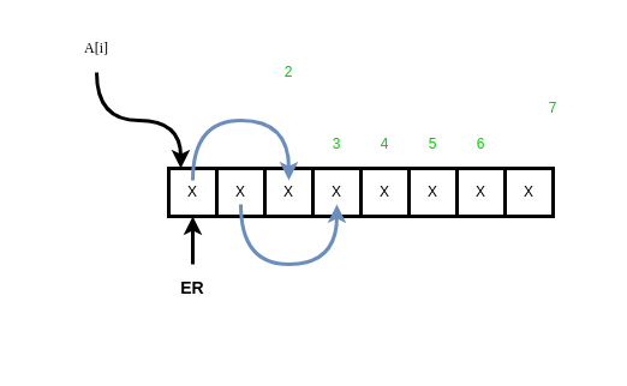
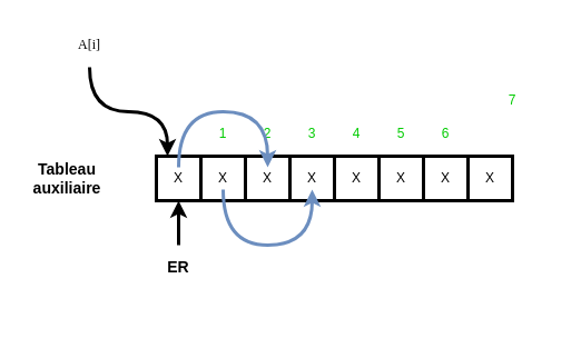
- <mxCell id="15" value="&lt;p&gt;&lt;font color=&quot;#00cc00&quot; face=&quot;Helvetica&quot;&gt;2&lt;/font&gt;&lt;/p&gt;" style="text;html=1;strokeColor=none;fillColor=none;align=center;verticalAlign=middle;whiteSpace=wrap;rounded=0;fontFamily=Lucida Console;" vertex="1" parent="1"><mxGeometry x="220" y="40" width="40" height="40" as="geometry" /></mxCell>
+ <mxCell id="15" value="&lt;p&gt;&lt;font color=&quot;#00cc00&quot; face=&quot;Helvetica&quot;&gt;2&lt;/font&gt;&lt;/p&gt;" style="text;html=1;strokeColor=none;fillColor=none;align=center;verticalAlign=middle;whiteSpace=wrap;rounded=0;fontFamily=Lucida Console;" vertex="1" parent="1"><mxGeometry x="220" y="100" width="40" height="40" as="geometry" /></mxCell>
+ <mxCell id="14" value="&lt;p&gt;&lt;font color=&quot;#00cc00&quot; face=&quot;Helvetica&quot;&gt;1&lt;/font&gt;&lt;/p&gt;" style="text;html=1;strokeColor=none;fillColor=none;align=center;verticalAlign=middle;whiteSpace=wrap;rounded=0;fontFamily=Lucida Console;" vertex="1" parent="1"><mxGeometry x="180" y="100" width="40" height="40" as="geometry" /></mxCell>
+ <mxCell id="3" value="&lt;h3&gt;Tableau auxiliaire&lt;/h3&gt;" style="text;html=1;strokeColor=none;fillColor=none;align=center;verticalAlign=middle;whiteSpace=wrap;rounded=0;" vertex="1" parent="1"><mxGeometry x="20" y="140" width="80" height="40" as="geometry" /></mxCell>
